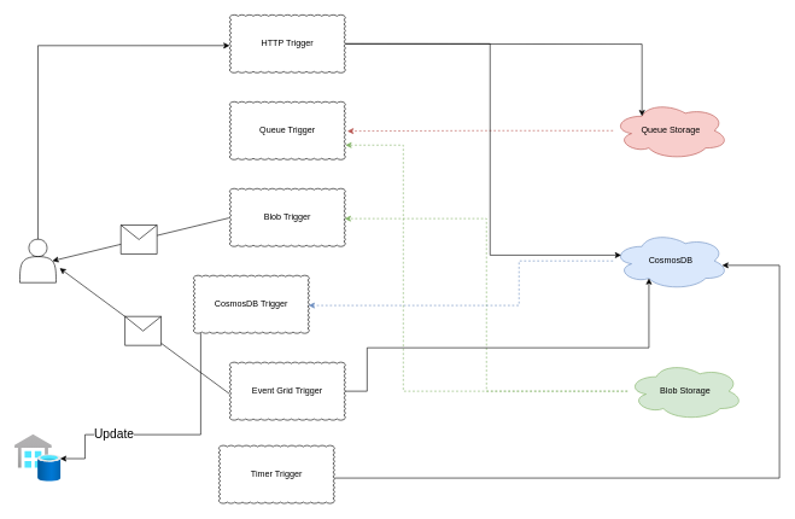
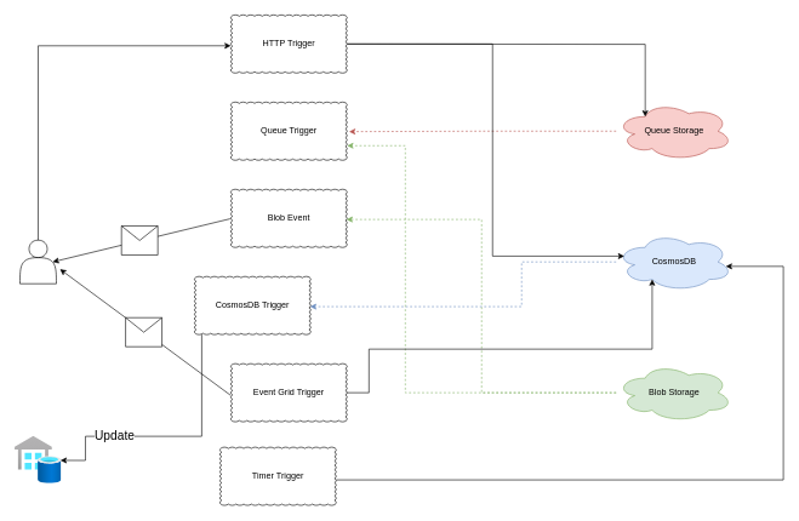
- <mxCell id="7" value="Blob Trigger" style="whiteSpace=wrap;html=1;shape=mxgraph.basic.cloud_rect" vertex="1" parent="1"><mxGeometry x="317" y="260" width="160" height="80" as="geometry" /></mxCell>
+ <mxCell id="7" value="Blob Event" style="whiteSpace=wrap;html=1;shape=mxgraph.basic.cloud_rect" vertex="1" parent="1"><mxGeometry x="317" y="260" width="160" height="80" as="geometry" /></mxCell>
- <mxCell id="6" value="Blob Storage" style="ellipse;shape=cloud;whiteSpace=wrap;html=1;fillColor=#d5e8d4;strokeColor=#82b366;" vertex="1" parent="1"><mxGeometry x="867" y="500" width="160" height="80" as="geometry" /></mxCell>
+ <mxCell id="6" value="Blob Storage" style="ellipse;shape=cloud;whiteSpace=wrap;html=1;fillColor=#d5e8d4;strokeColor=#82b366;" vertex="1" parent="1"><mxGeometry x="847" y="500" width="160" height="80" as="geometry" /></mxCell>
